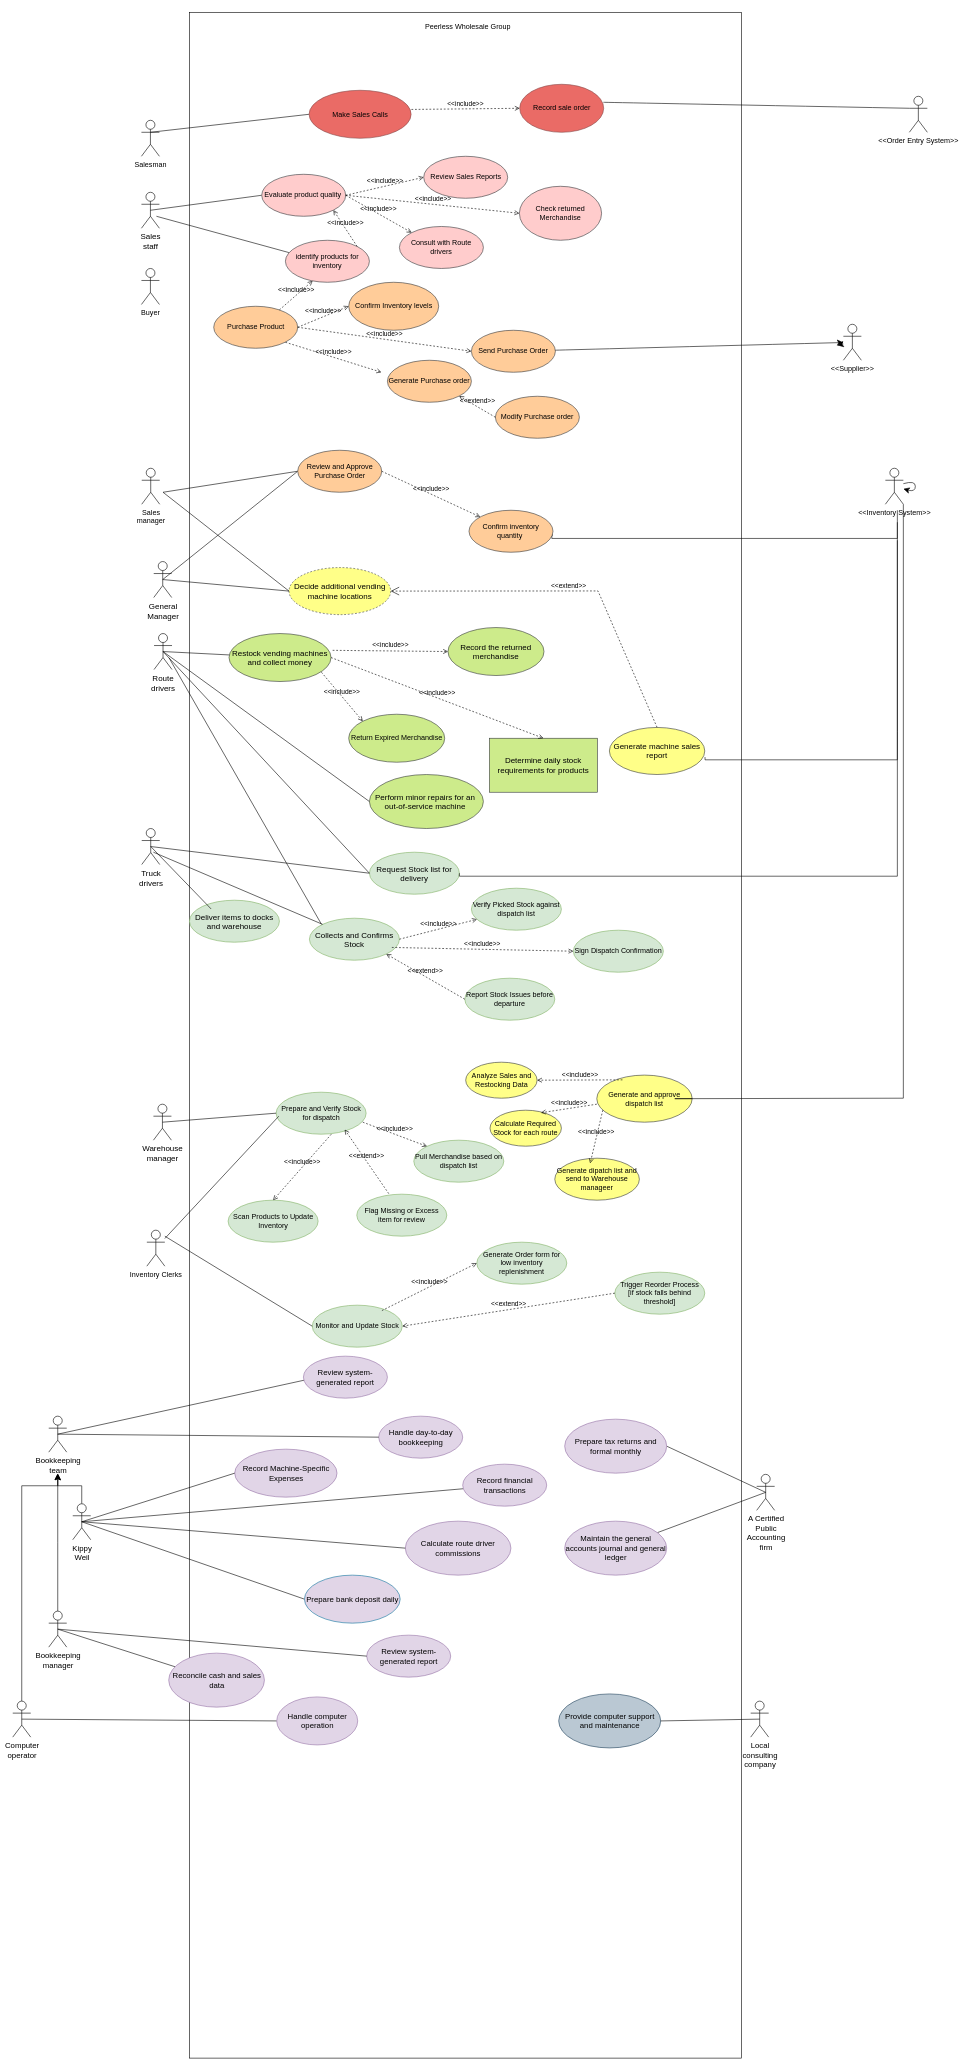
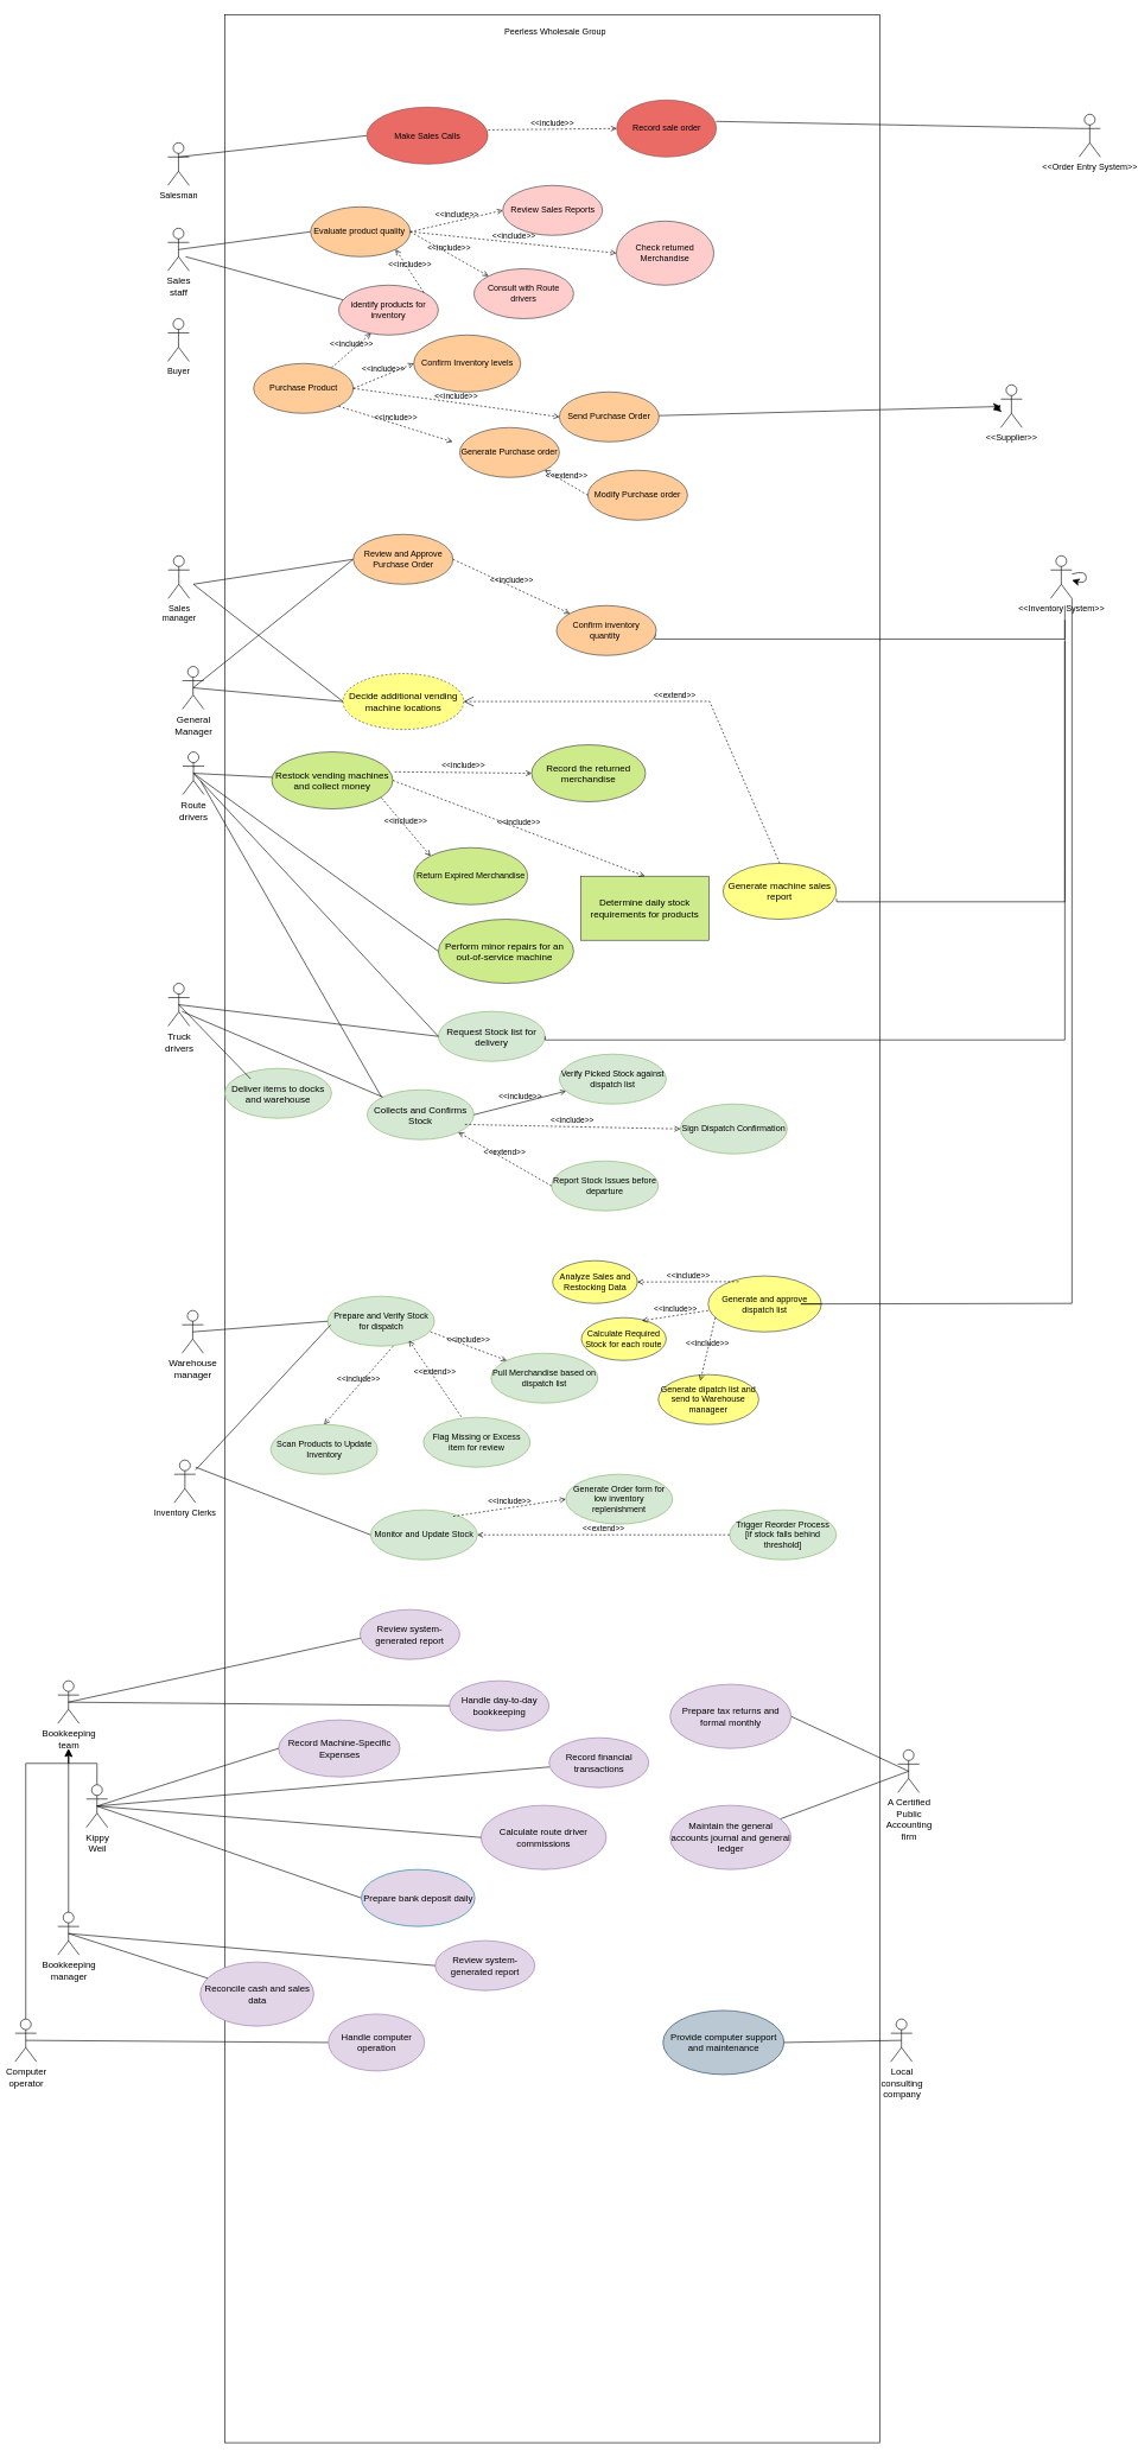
- <mxCell id="13" value="&lt;font&gt;Evaluate product quality&amp;nbsp;&lt;/font&gt;" style="ellipse;whiteSpace=wrap;html=1;fontFamily=Helvetica;fillColor=#ffcccc;strokeColor=#36393d;" parent="1" vertex="1"><mxGeometry x="435.5" y="290" width="140" height="70" as="geometry" /></mxCell>
+ <mxCell id="13" value="&lt;font&gt;Evaluate product quality&amp;nbsp;&lt;/font&gt;" style="ellipse;whiteSpace=wrap;html=1;fontFamily=Helvetica;fillColor=#ffcc99;strokeColor=#36393d;" parent="1" vertex="1"><mxGeometry x="435.5" y="290" width="140" height="70" as="geometry" /></mxCell>
- <mxCell id="102" value="&amp;lt;&amp;lt;include&amp;gt;&amp;gt;" style="edgeStyle=none;html=1;endArrow=open;verticalAlign=bottom;dashed=1;labelBackgroundColor=none;rounded=0;exitX=1;exitY=0.5;exitDx=0;exitDy=0;fontFamily=Helvetica;movable=1;resizable=1;rotatable=1;deletable=1;editable=1;locked=0;connectable=1;" edge="1" parent="1" source="96" target="99"><mxGeometry width="160" relative="1" as="geometry"><mxPoint x="561" y="1106" as="sourcePoint" /><mxPoint x="915" y="1240" as="targetPoint" /></mxGeometry></mxCell>
+ <mxCell id="102" value="&amp;lt;&amp;lt;include&amp;gt;&amp;gt;" style="edgeStyle=none;html=1;endArrow=open;verticalAlign=bottom;dashed=0;labelBackgroundColor=none;rounded=0;exitX=1;exitY=0.5;exitDx=0;exitDy=0;fontFamily=Helvetica;movable=1;resizable=1;rotatable=1;deletable=1;editable=1;locked=0;connectable=1;" edge="1" parent="1" source="96" target="99"><mxGeometry width="160" relative="1" as="geometry"><mxPoint x="561" y="1106" as="sourcePoint" /><mxPoint x="915" y="1240" as="targetPoint" /></mxGeometry></mxCell>
- <mxCell id="88" value="Monitor and Update Stock" style="ellipse;whiteSpace=wrap;html=1;align=center;fontFamily=Helvetica;fillColor=#d5e8d4;strokeColor=#82b366;" vertex="1" parent="1"><mxGeometry x="519.75" y="2175" width="150" height="70" as="geometry" /></mxCell>
+ <mxCell id="88" value="Monitor and Update Stock" style="ellipse;whiteSpace=wrap;html=1;align=center;fontFamily=Helvetica;fillColor=#d5e8d4;strokeColor=#82b366;" vertex="1" parent="1"><mxGeometry x="519.75" y="2120" width="150" height="70" as="geometry" /></mxCell>
